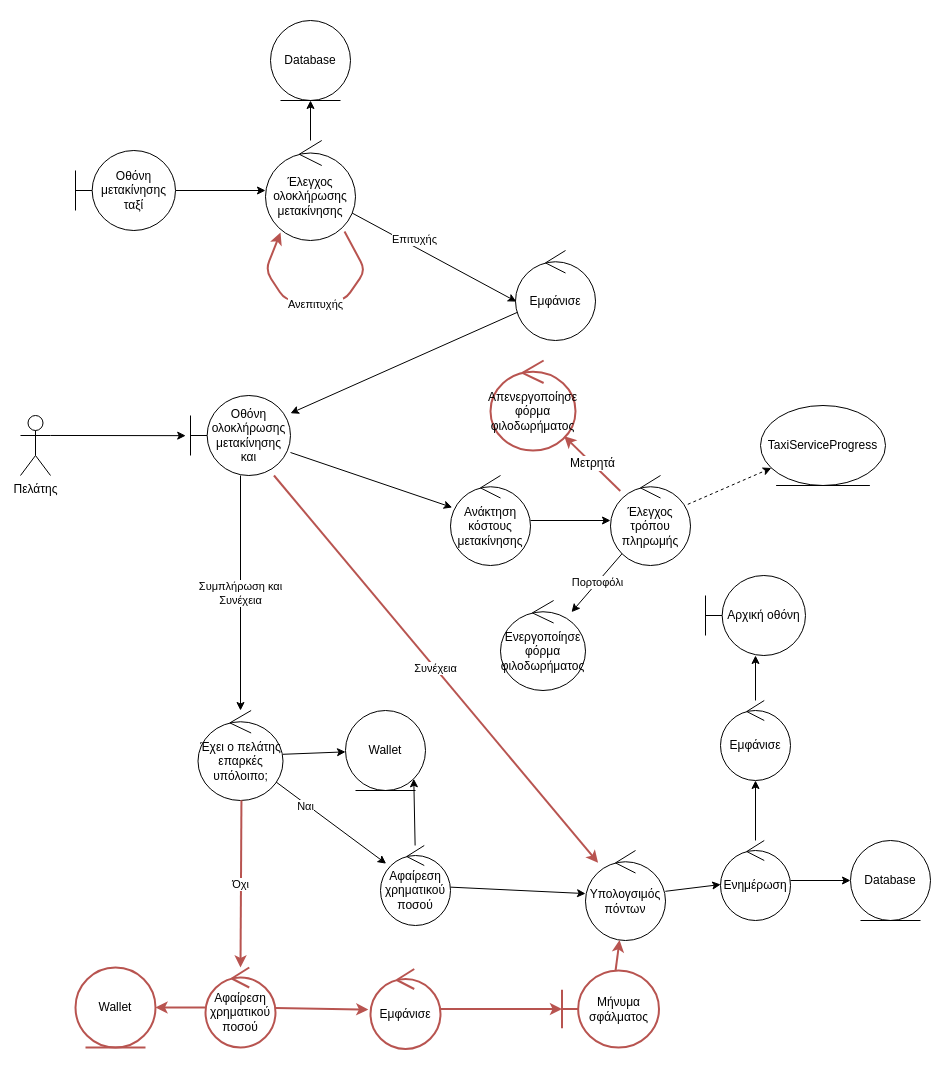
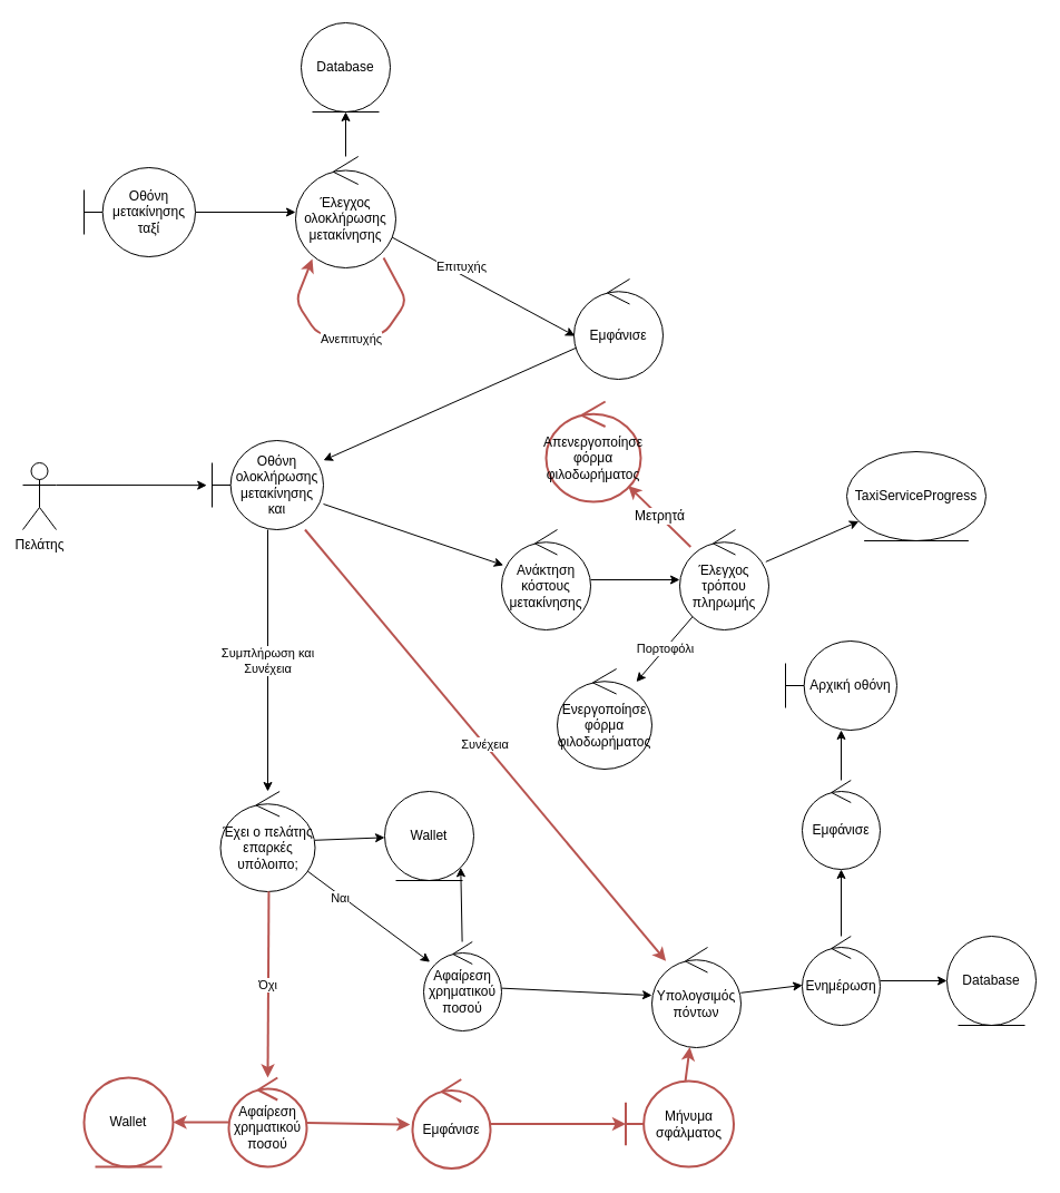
- <mxCell id="13" value="" style="edgeStyle=none;html=1;dashed=1;" edge="1" parent="1" source="14" target="47"><mxGeometry relative="1" as="geometry" /></mxCell>
+ <mxCell id="13" value="" style="edgeStyle=none;html=1;" edge="1" parent="1" source="14" target="47"><mxGeometry relative="1" as="geometry" /></mxCell>
